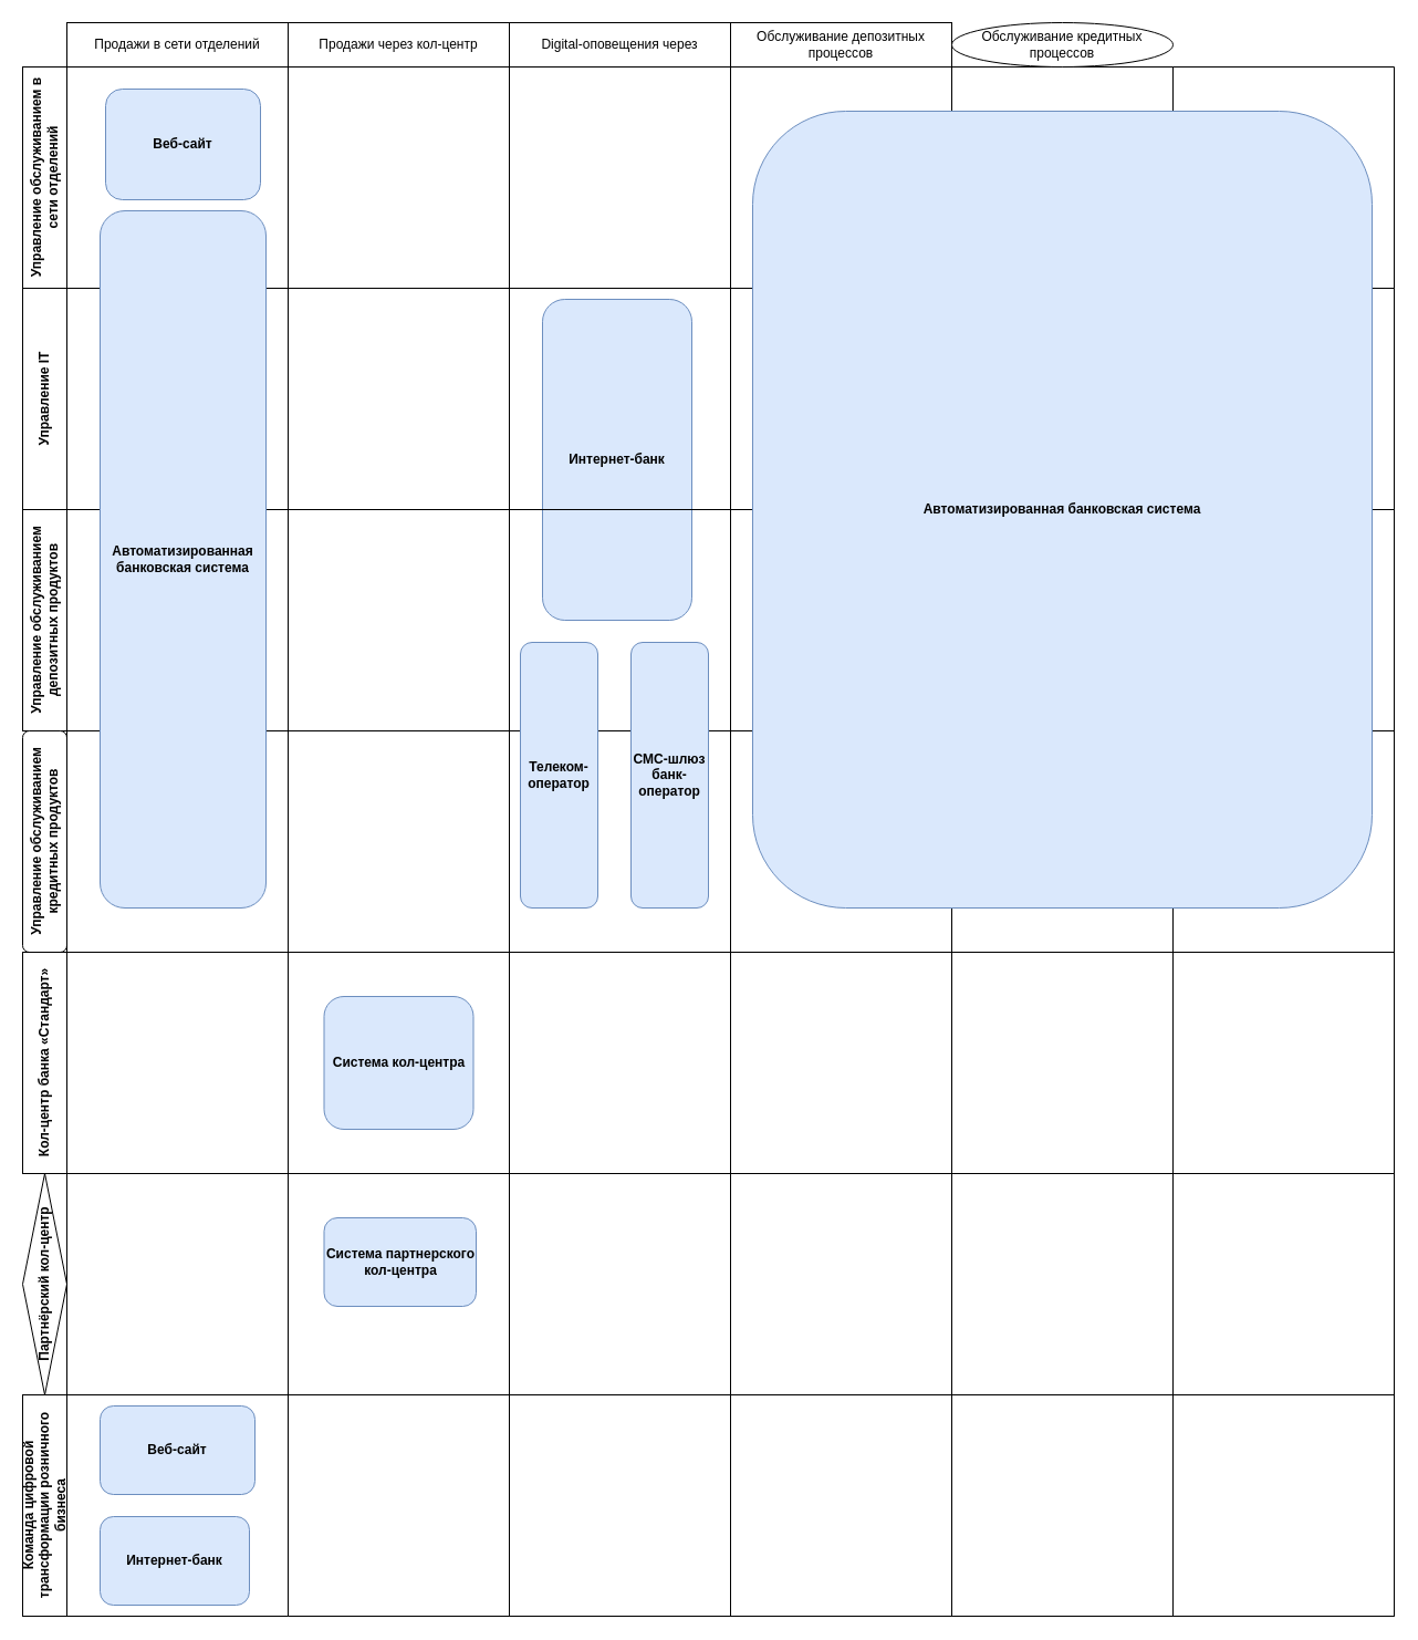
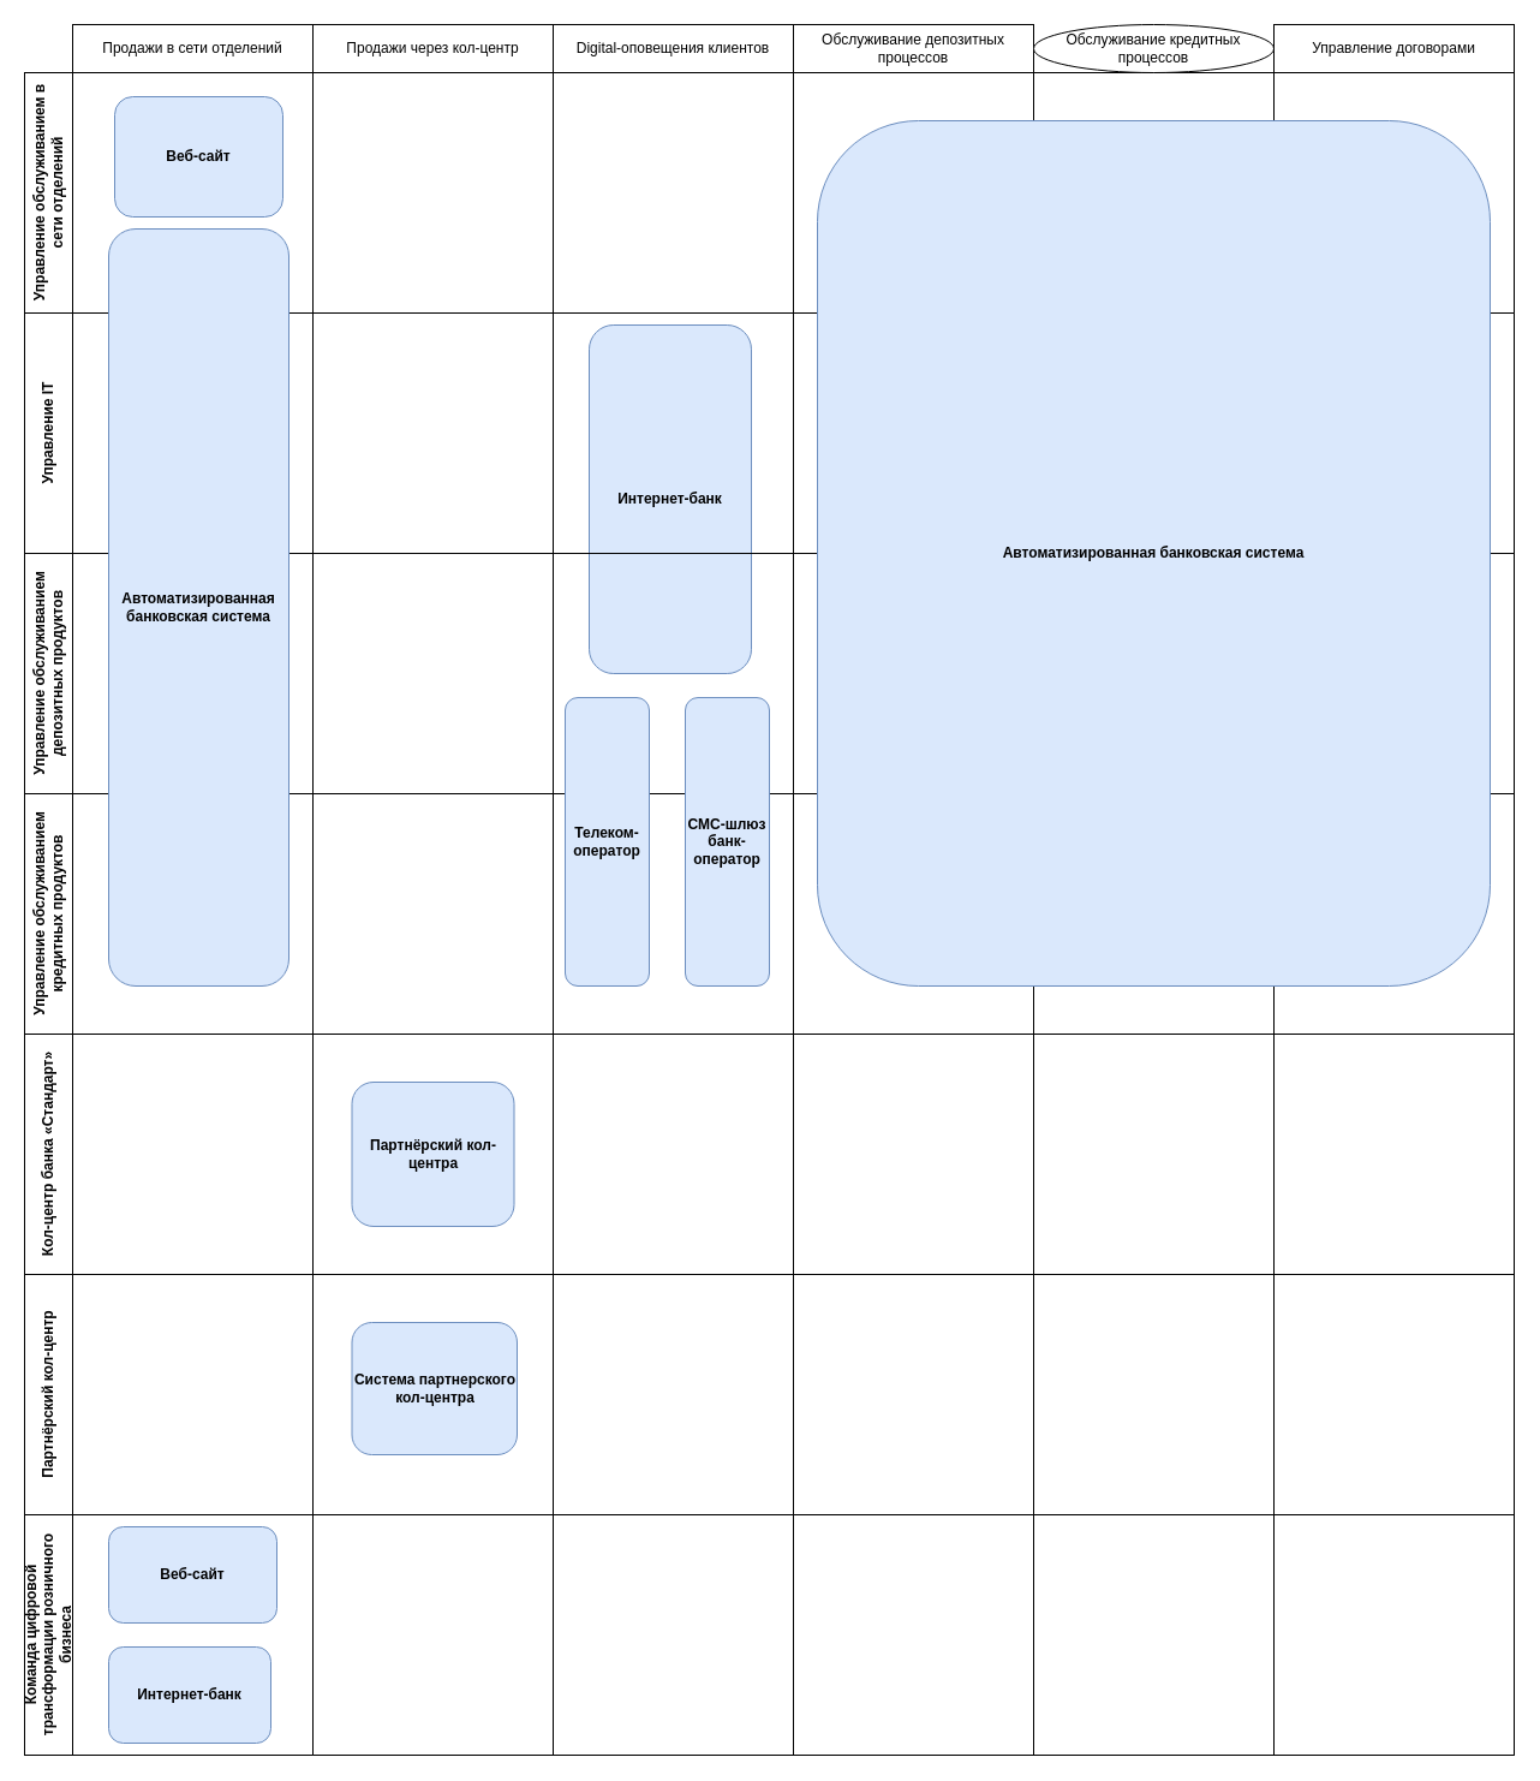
- <mxCell id="44" value="Digital-оповещения через" style="rounded=0;whiteSpace=wrap;html=1;movable=1;resizable=1;rotatable=1;deletable=1;editable=1;locked=0;connectable=1;" vertex="1" parent="41"><mxGeometry width="200" height="40" as="geometry" /></mxCell>
+ <mxCell id="44" value="Digital-оповещения клиентов" style="rounded=0;whiteSpace=wrap;html=1;movable=1;resizable=1;rotatable=1;deletable=1;editable=1;locked=0;connectable=1;" vertex="1" parent="41"><mxGeometry width="200" height="40" as="geometry" /></mxCell>
+ <mxCell id="54" value="Управление договорами" style="rounded=0;whiteSpace=wrap;html=1;movable=1;resizable=1;rotatable=1;deletable=1;editable=1;locked=0;connectable=1;" vertex="1" parent="52"><mxGeometry width="200" height="40" as="geometry" /></mxCell>
- <mxCell id="19" value="&lt;strong&gt;Управление обслуживанием кредитных продуктов&lt;/strong&gt;" style="whiteSpace=wrap;html=1;horizontal=0;movable=1;resizable=1;rotatable=1;deletable=1;editable=1;locked=0;connectable=1;rounded=1;" vertex="1" parent="18"><mxGeometry width="40" height="200" as="geometry" /></mxCell>
+ <mxCell id="19" value="&lt;strong&gt;Управление обслуживанием кредитных продуктов&lt;/strong&gt;" style="rounded=0;whiteSpace=wrap;html=1;horizontal=0;movable=1;resizable=1;rotatable=1;deletable=1;editable=1;locked=0;connectable=1;" vertex="1" parent="18"><mxGeometry width="40" height="200" as="geometry" /></mxCell>
- <mxCell id="25" value="Система кол-центра" style="rounded=1;whiteSpace=wrap;html=1;fillColor=#dae8fc;strokeColor=#6c8ebf;fontStyle=1;movable=1;resizable=1;rotatable=1;deletable=1;editable=1;locked=0;connectable=1;" vertex="1" parent="24"><mxGeometry x="32.5" y="40" width="135" height="120" as="geometry" /></mxCell>
+ <mxCell id="25" value="Партнёрский кол-центра" style="rounded=1;whiteSpace=wrap;html=1;fillColor=#dae8fc;strokeColor=#6c8ebf;fontStyle=1;movable=1;resizable=1;rotatable=1;deletable=1;editable=1;locked=0;connectable=1;" vertex="1" parent="24"><mxGeometry x="32.5" y="40" width="135" height="120" as="geometry" /></mxCell>
- <mxCell id="34" value="Система партнерского кол-центра" style="rounded=1;whiteSpace=wrap;html=1;fillColor=#dae8fc;strokeColor=#6c8ebf;fontStyle=1;movable=1;resizable=1;rotatable=1;deletable=1;editable=1;locked=0;connectable=1;" vertex="1" parent="33"><mxGeometry x="32.5" y="40" width="137.5" height="80" as="geometry" /></mxCell>
+ <mxCell id="34" value="Система партнерского кол-центра" style="rounded=1;whiteSpace=wrap;html=1;fillColor=#dae8fc;strokeColor=#6c8ebf;fontStyle=1;movable=1;resizable=1;rotatable=1;deletable=1;editable=1;locked=0;connectable=1;" vertex="1" parent="33"><mxGeometry x="32.5" y="40" width="137.5" height="110" as="geometry" /></mxCell>
- <mxCell id="31" value="&lt;strong&gt;Партнёрский кол-центр&lt;/strong&gt;" style="rhombus;whiteSpace=wrap;html=1;horizontal=0;movable=1;resizable=1;rotatable=1;deletable=1;editable=1;locked=0;connectable=1;" vertex="1" parent="30"><mxGeometry width="40" height="200" as="geometry" /></mxCell>
+ <mxCell id="31" value="&lt;strong&gt;Партнёрский кол-центр&lt;/strong&gt;" style="rounded=0;whiteSpace=wrap;html=1;horizontal=0;movable=1;resizable=1;rotatable=1;deletable=1;editable=1;locked=0;connectable=1;" vertex="1" parent="30"><mxGeometry width="40" height="200" as="geometry" /></mxCell>
